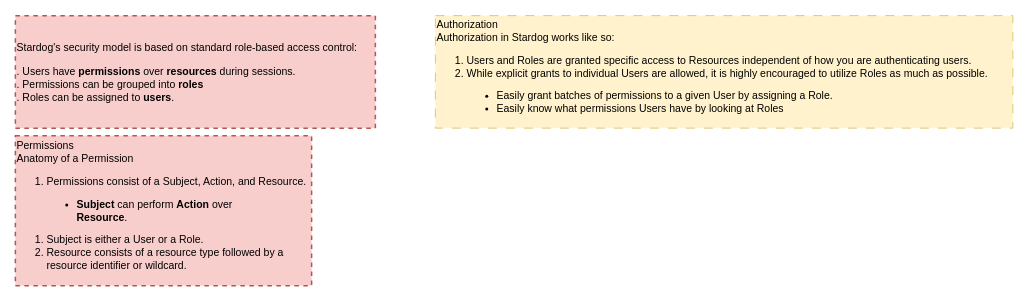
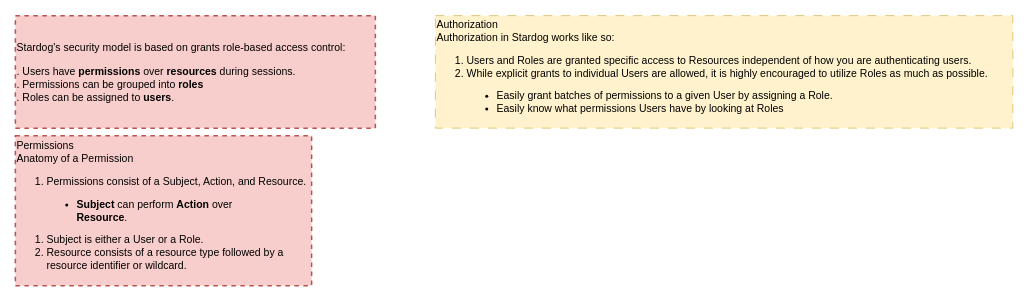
- <mxCell id="2" value="&lt;div style=&quot;font-size: 14px;&quot;&gt;Stardog's security model is based on standard role-based access control:&lt;/div&gt;&lt;div style=&quot;font-size: 14px;&quot;&gt;&lt;br style=&quot;font-size: 14px;&quot;&gt;&lt;/div&gt;&lt;div&gt;. Users have &lt;b&gt;permissions &lt;/b&gt;over &lt;b&gt;resources &lt;/b&gt;during sessions.&lt;/div&gt;&lt;div&gt;. Permissions can be grouped into &lt;b&gt;roles &lt;/b&gt;&lt;br&gt;&lt;/div&gt;&lt;div&gt;. Roles can be assigned to &lt;b&gt;users&lt;/b&gt;.&lt;br&gt;&lt;/div&gt;" style="text;html=1;align=left;verticalAlign=middle;whiteSpace=wrap;rounded=0;fontSize=14;strokeWidth=2;fillColor=#f8cecc;strokeColor=#b85450;dashed=1;" vertex="1" parent="1"><mxGeometry y="20" width="480" height="150" as="geometry" x="20" /></mxCell>
+ <mxCell id="2" value="&lt;div style=&quot;font-size: 14px;&quot;&gt;Stardog's security model is based on grants role-based access control:&lt;/div&gt;&lt;div style=&quot;font-size: 14px;&quot;&gt;&lt;br style=&quot;font-size: 14px;&quot;&gt;&lt;/div&gt;&lt;div&gt;. Users have &lt;b&gt;permissions &lt;/b&gt;over &lt;b&gt;resources &lt;/b&gt;during sessions.&lt;/div&gt;&lt;div&gt;. Permissions can be grouped into &lt;b&gt;roles &lt;/b&gt;&lt;br&gt;&lt;/div&gt;&lt;div&gt;. Roles can be assigned to &lt;b&gt;users&lt;/b&gt;.&lt;br&gt;&lt;/div&gt;" style="text;html=1;align=left;verticalAlign=middle;whiteSpace=wrap;rounded=0;fontSize=14;strokeWidth=2;fillColor=#f8cecc;strokeColor=#b85450;dashed=1;" vertex="1" parent="1"><mxGeometry y="20" width="480" height="150" as="geometry" x="20" /></mxCell>
